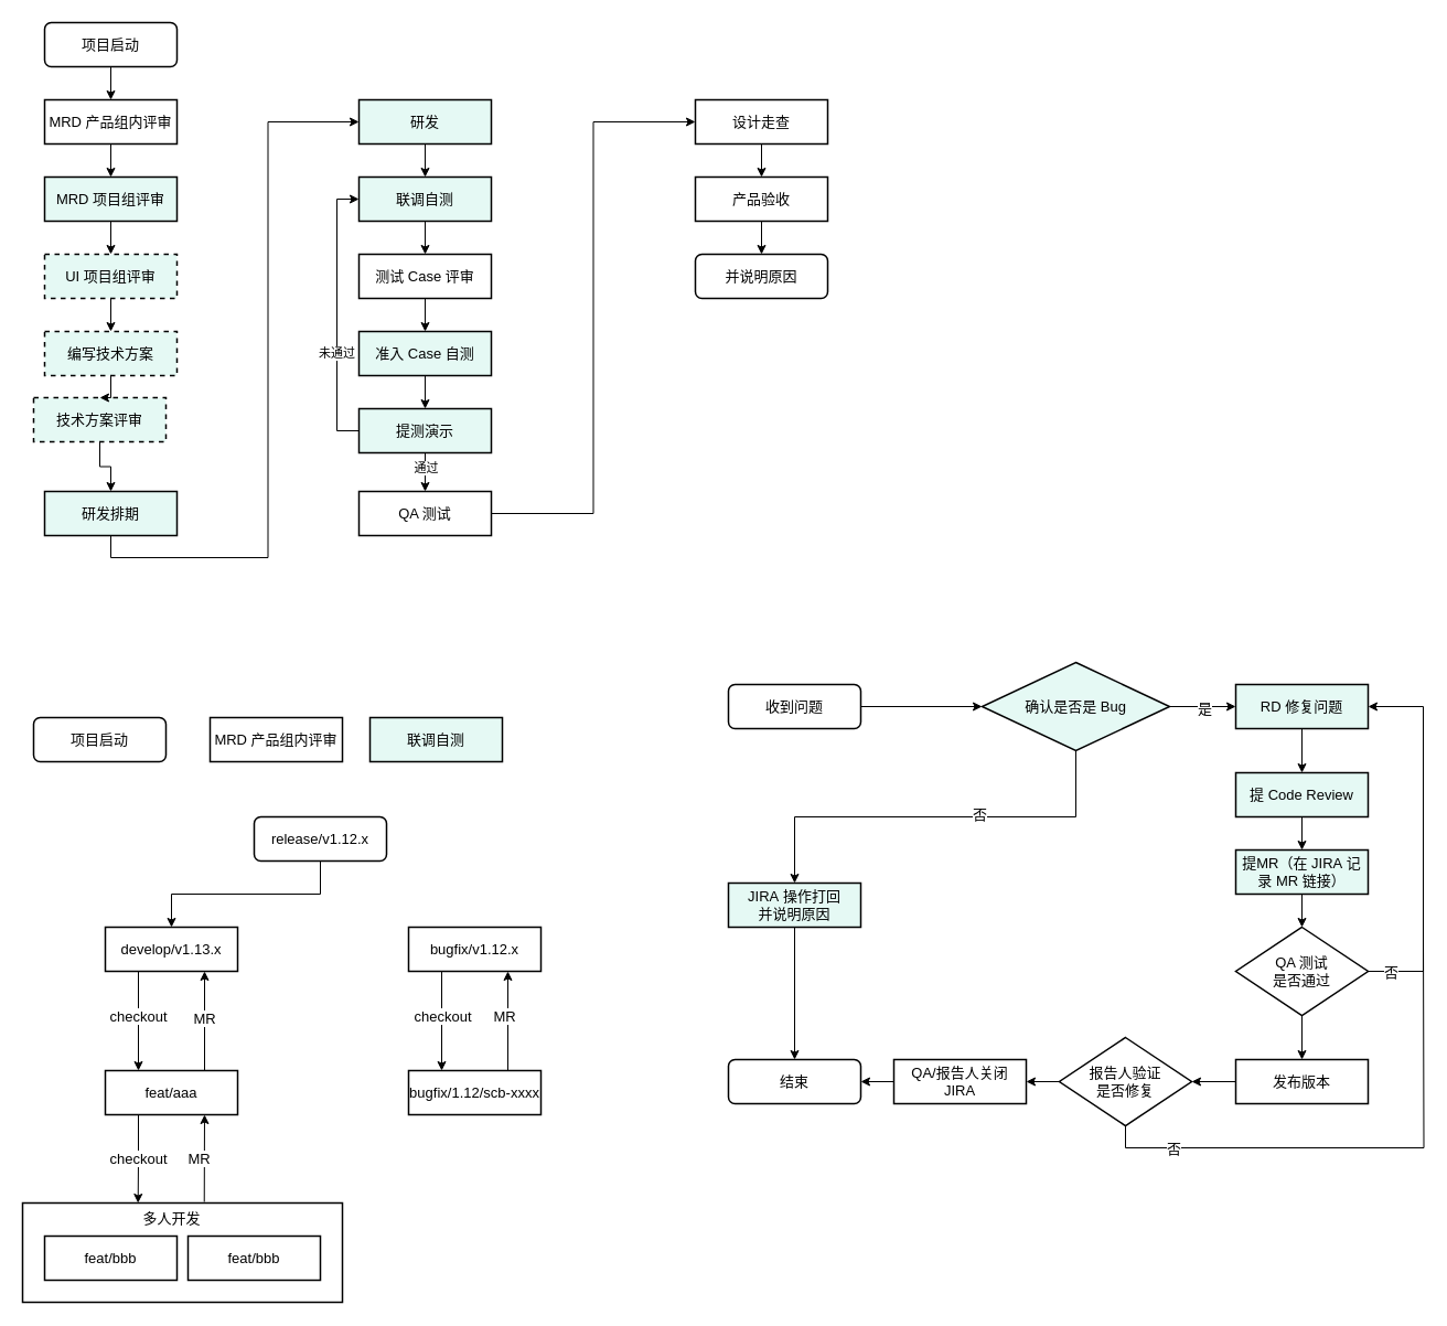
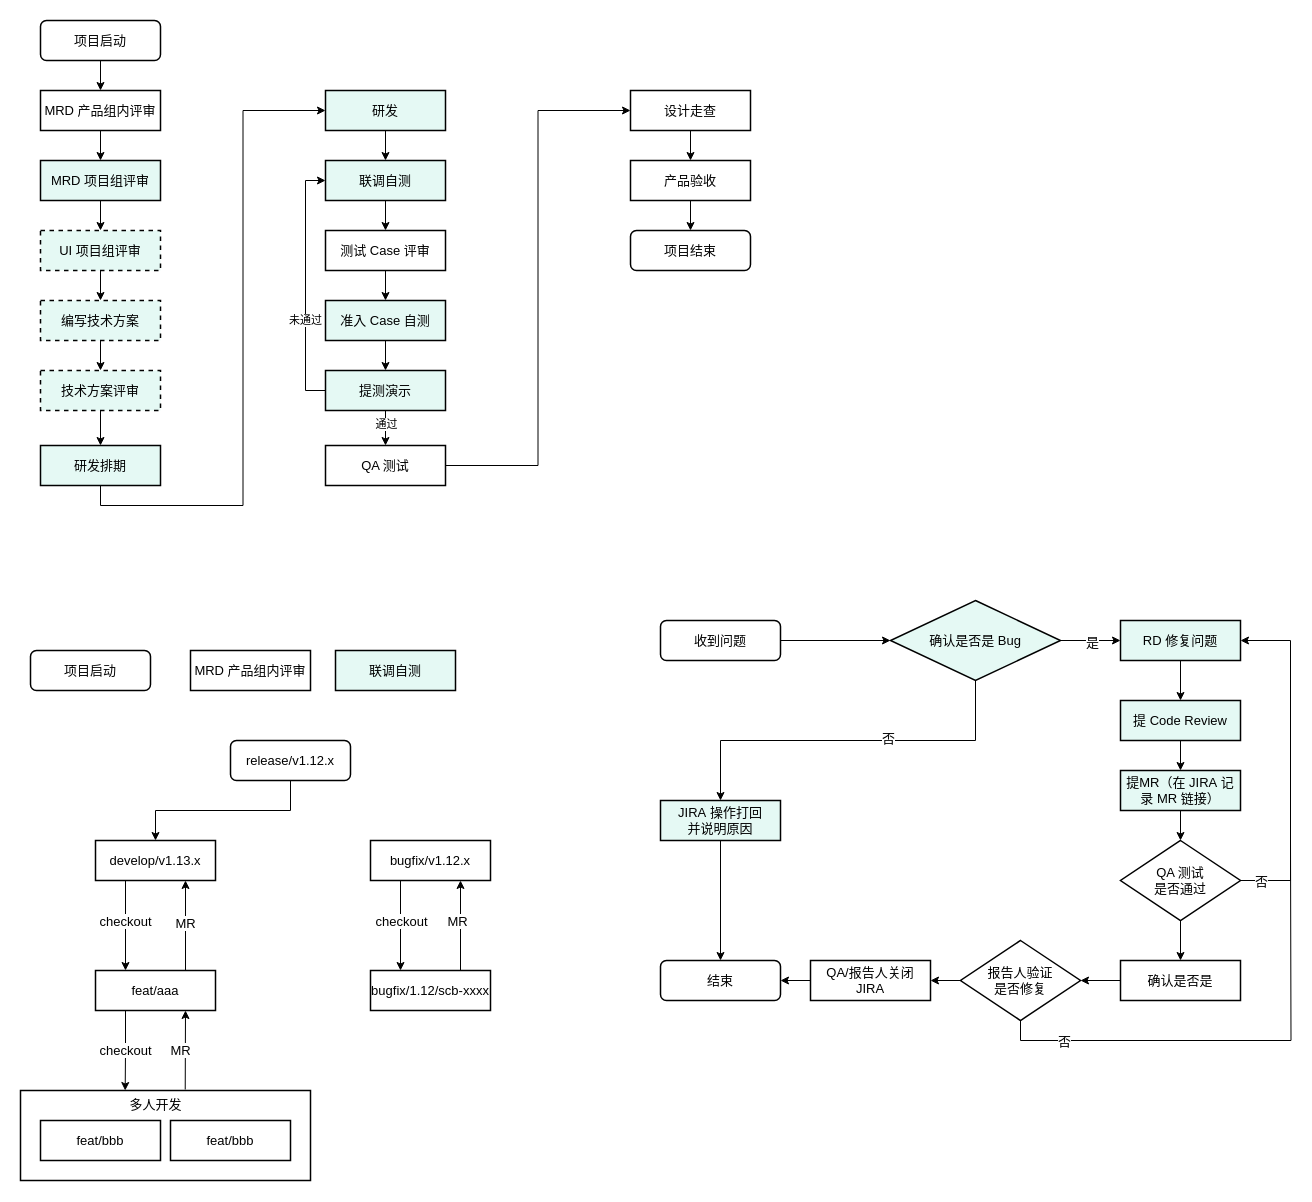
- <mxCell id="35" value="并说明原因" style="rounded=1;whiteSpace=wrap;html=1;strokeWidth=1.5;fontSize=13;" vertex="1" parent="1"><mxGeometry x="630" y="230" width="120" height="40" as="geometry" /></mxCell>
+ <mxCell id="35" value="项目结束" style="rounded=1;whiteSpace=wrap;html=1;strokeWidth=1.5;fontSize=13;" vertex="1" parent="1"><mxGeometry x="630" y="230" width="120" height="40" as="geometry" /></mxCell>
- <mxCell id="9" value="技术方案评审" style="rounded=0;whiteSpace=wrap;html=1;dashed=1;fillColor=#e5f9f4;strokeWidth=1.5;fontSize=13;" vertex="1" parent="1"><mxGeometry x="30" y="360" width="120" height="40" as="geometry" /></mxCell>
+ <mxCell id="9" value="技术方案评审" style="rounded=0;whiteSpace=wrap;html=1;dashed=1;fillColor=#e5f9f4;strokeWidth=1.5;fontSize=13;" vertex="1" parent="1"><mxGeometry x="40" y="370" width="120" height="40" as="geometry" /></mxCell>
- <mxCell id="83" value="发布版本" style="rounded=0;whiteSpace=wrap;html=1;strokeWidth=1.5;fontSize=13;" vertex="1" parent="1"><mxGeometry x="1120" y="960" width="120" height="40" as="geometry" /></mxCell>
+ <mxCell id="83" value="确认是否是" style="rounded=0;whiteSpace=wrap;html=1;strokeWidth=1.5;fontSize=13;" vertex="1" parent="1"><mxGeometry x="1120" y="960" width="120" height="40" as="geometry" /></mxCell>
